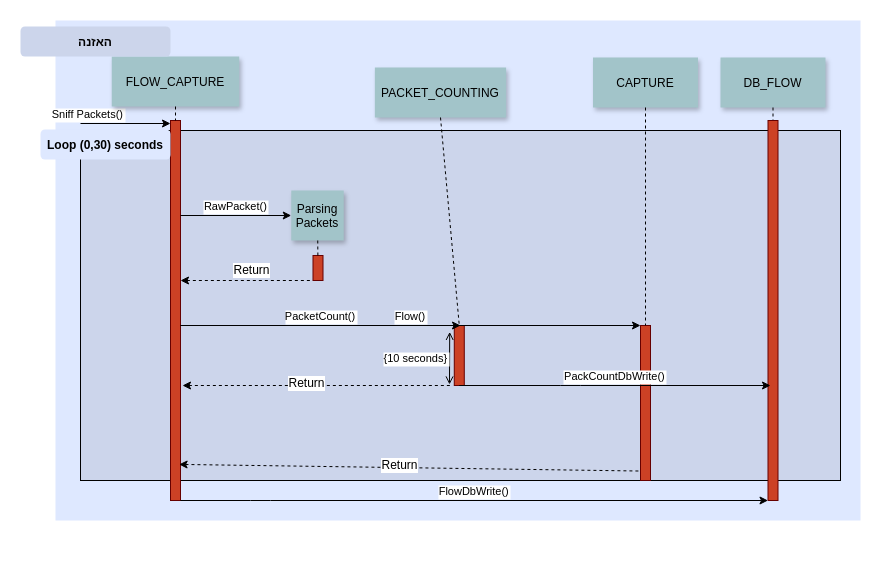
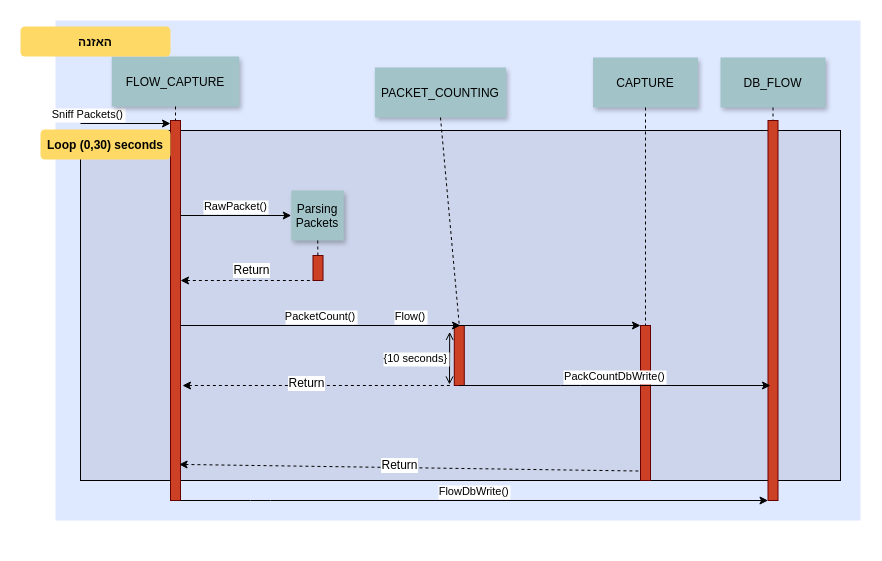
- <mxCell id="21" value="האזנה" parent="1" vertex="1" style="rounded=1;fontStyle=1;fillColor=#ccd5eb;strokeColor=none;"><mxGeometry as="geometry" height="30" width="150" y="26" x="20" /></mxCell>
+ <mxCell id="21" value="האזנה" parent="1" vertex="1" style="rounded=1;fontStyle=1;fillColor=#FFD966;strokeColor=none"><mxGeometry as="geometry" height="30" width="150" y="26" x="20" /></mxCell>
- <mxCell id="22" value="Loop (0,30) seconds" parent="1" vertex="1" style="rounded=1;fontStyle=1;fillColor=#dee8ff;strokeColor=none;"><mxGeometry as="geometry" height="30" width="130" y="129" x="40" /></mxCell>
+ <mxCell id="22" value="Loop (0,30) seconds" parent="1" vertex="1" style="rounded=1;fontStyle=1;fillColor=#FFD966;strokeColor=none"><mxGeometry as="geometry" height="30" width="130" y="129" x="40" /></mxCell>
